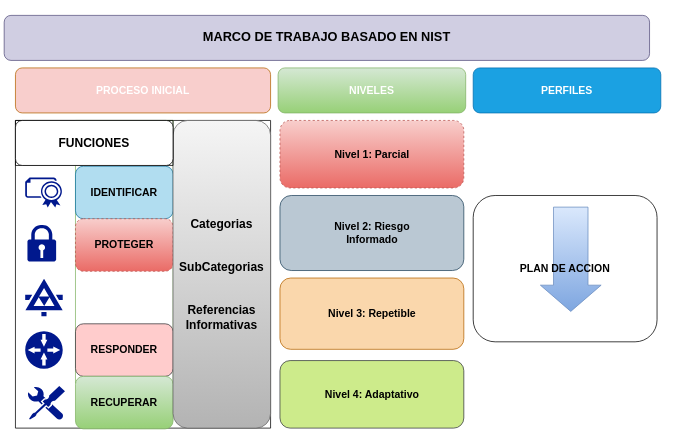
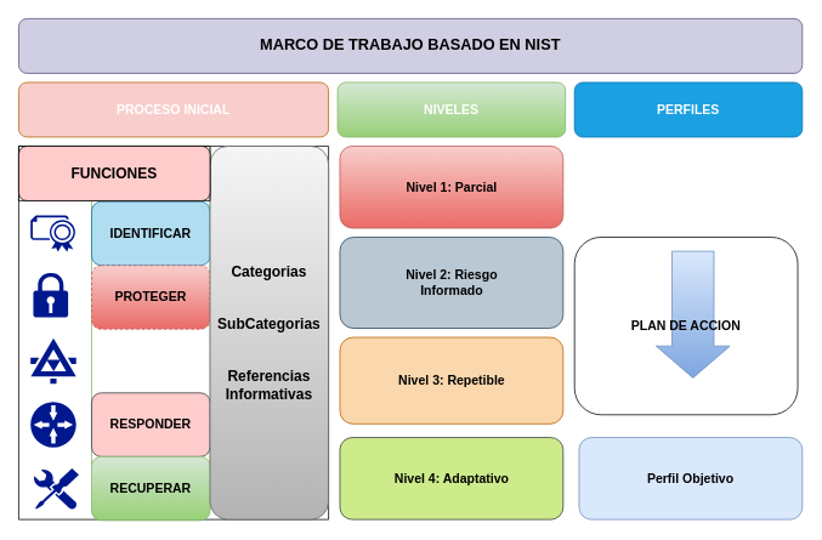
- <mxCell id="2" value="MARCO DE TRABAJO BASADO EN NIST" style="rounded=1;whiteSpace=wrap;html=1;fillColor=#d0cee2;strokeColor=#56517e;fontStyle=1;fontSize=17;" parent="1" vertex="1"><mxGeometry x="5" y="20" width="860" height="60" as="geometry" /></mxCell>
+ <mxCell id="2" value="MARCO DE TRABAJO BASADO EN NIST" style="rounded=1;whiteSpace=wrap;html=1;fillColor=#d0cee2;strokeColor=#56517e;fontStyle=1;fontSize=17;" parent="1" vertex="1"><mxGeometry x="20" y="20" width="860" height="60" as="geometry" /></mxCell>
- <mxCell id="17" value="FUNCIONES" style="rounded=1;whiteSpace=wrap;html=1;fontSize=16;fontStyle=1" parent="16" vertex="1"><mxGeometry width="210" height="60" as="geometry" /></mxCell>
+ <mxCell id="17" value="FUNCIONES" style="rounded=1;whiteSpace=wrap;html=1;fontSize=16;fontStyle=1;fillColor=#ffcccc;" parent="16" vertex="1"><mxGeometry width="210" height="60" as="geometry" /></mxCell>
- <mxCell id="19" value="Nivel 1: Parcial" style="rounded=1;whiteSpace=wrap;html=1;fontSize=14;fillColor=#f8cecc;strokeColor=#b85450;fontStyle=1;gradientColor=#ea6b66;dashed=1;" parent="1" vertex="1"><mxGeometry x="372.5" y="160" width="245" height="90" as="geometry" /></mxCell>
+ <mxCell id="19" value="Nivel 1: Parcial" style="rounded=1;whiteSpace=wrap;html=1;fontSize=14;fillColor=#f8cecc;strokeColor=#b85450;fontStyle=1;gradientColor=#ea6b66;" parent="1" vertex="1"><mxGeometry x="372.5" y="160" width="245" height="90" as="geometry" /></mxCell>
+ <mxCell id="26" value="Perfil Objetivo" style="rounded=1;whiteSpace=wrap;html=1;fontSize=14;fillColor=#dae8fc;strokeColor=#6c8ebf;fontStyle=1;" parent="1" vertex="1"><mxGeometry x="635" y="480" width="245" height="90" as="geometry" /></mxCell>
